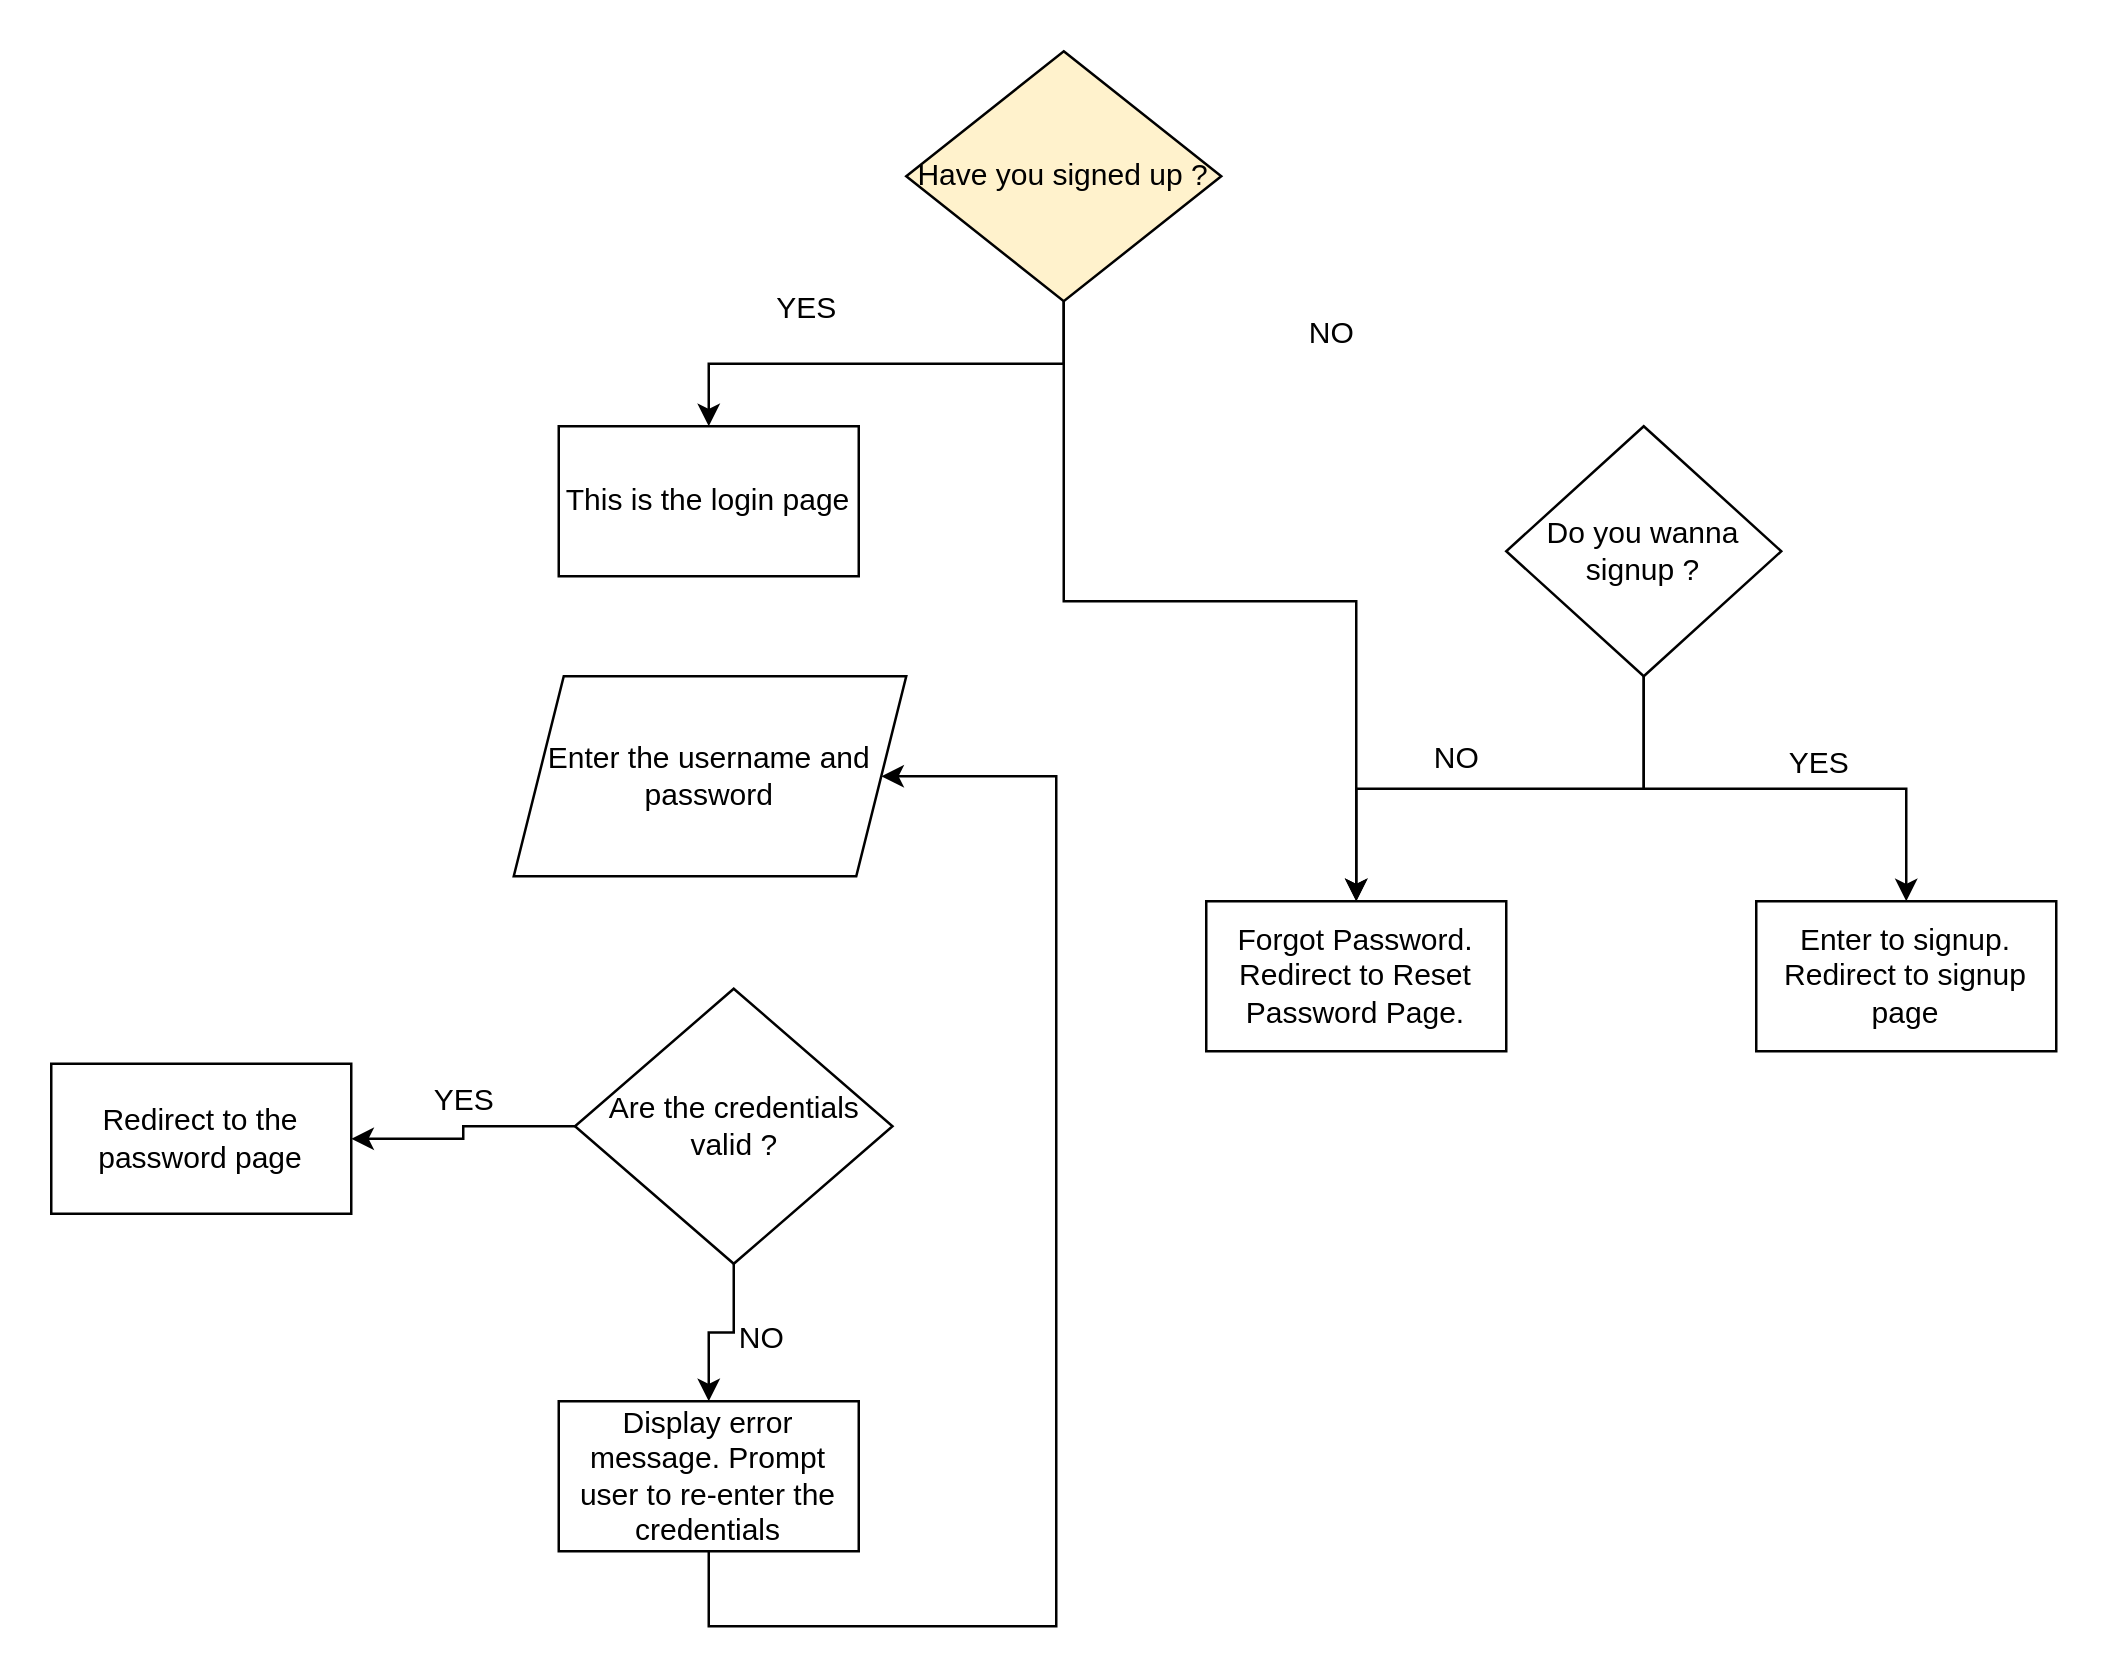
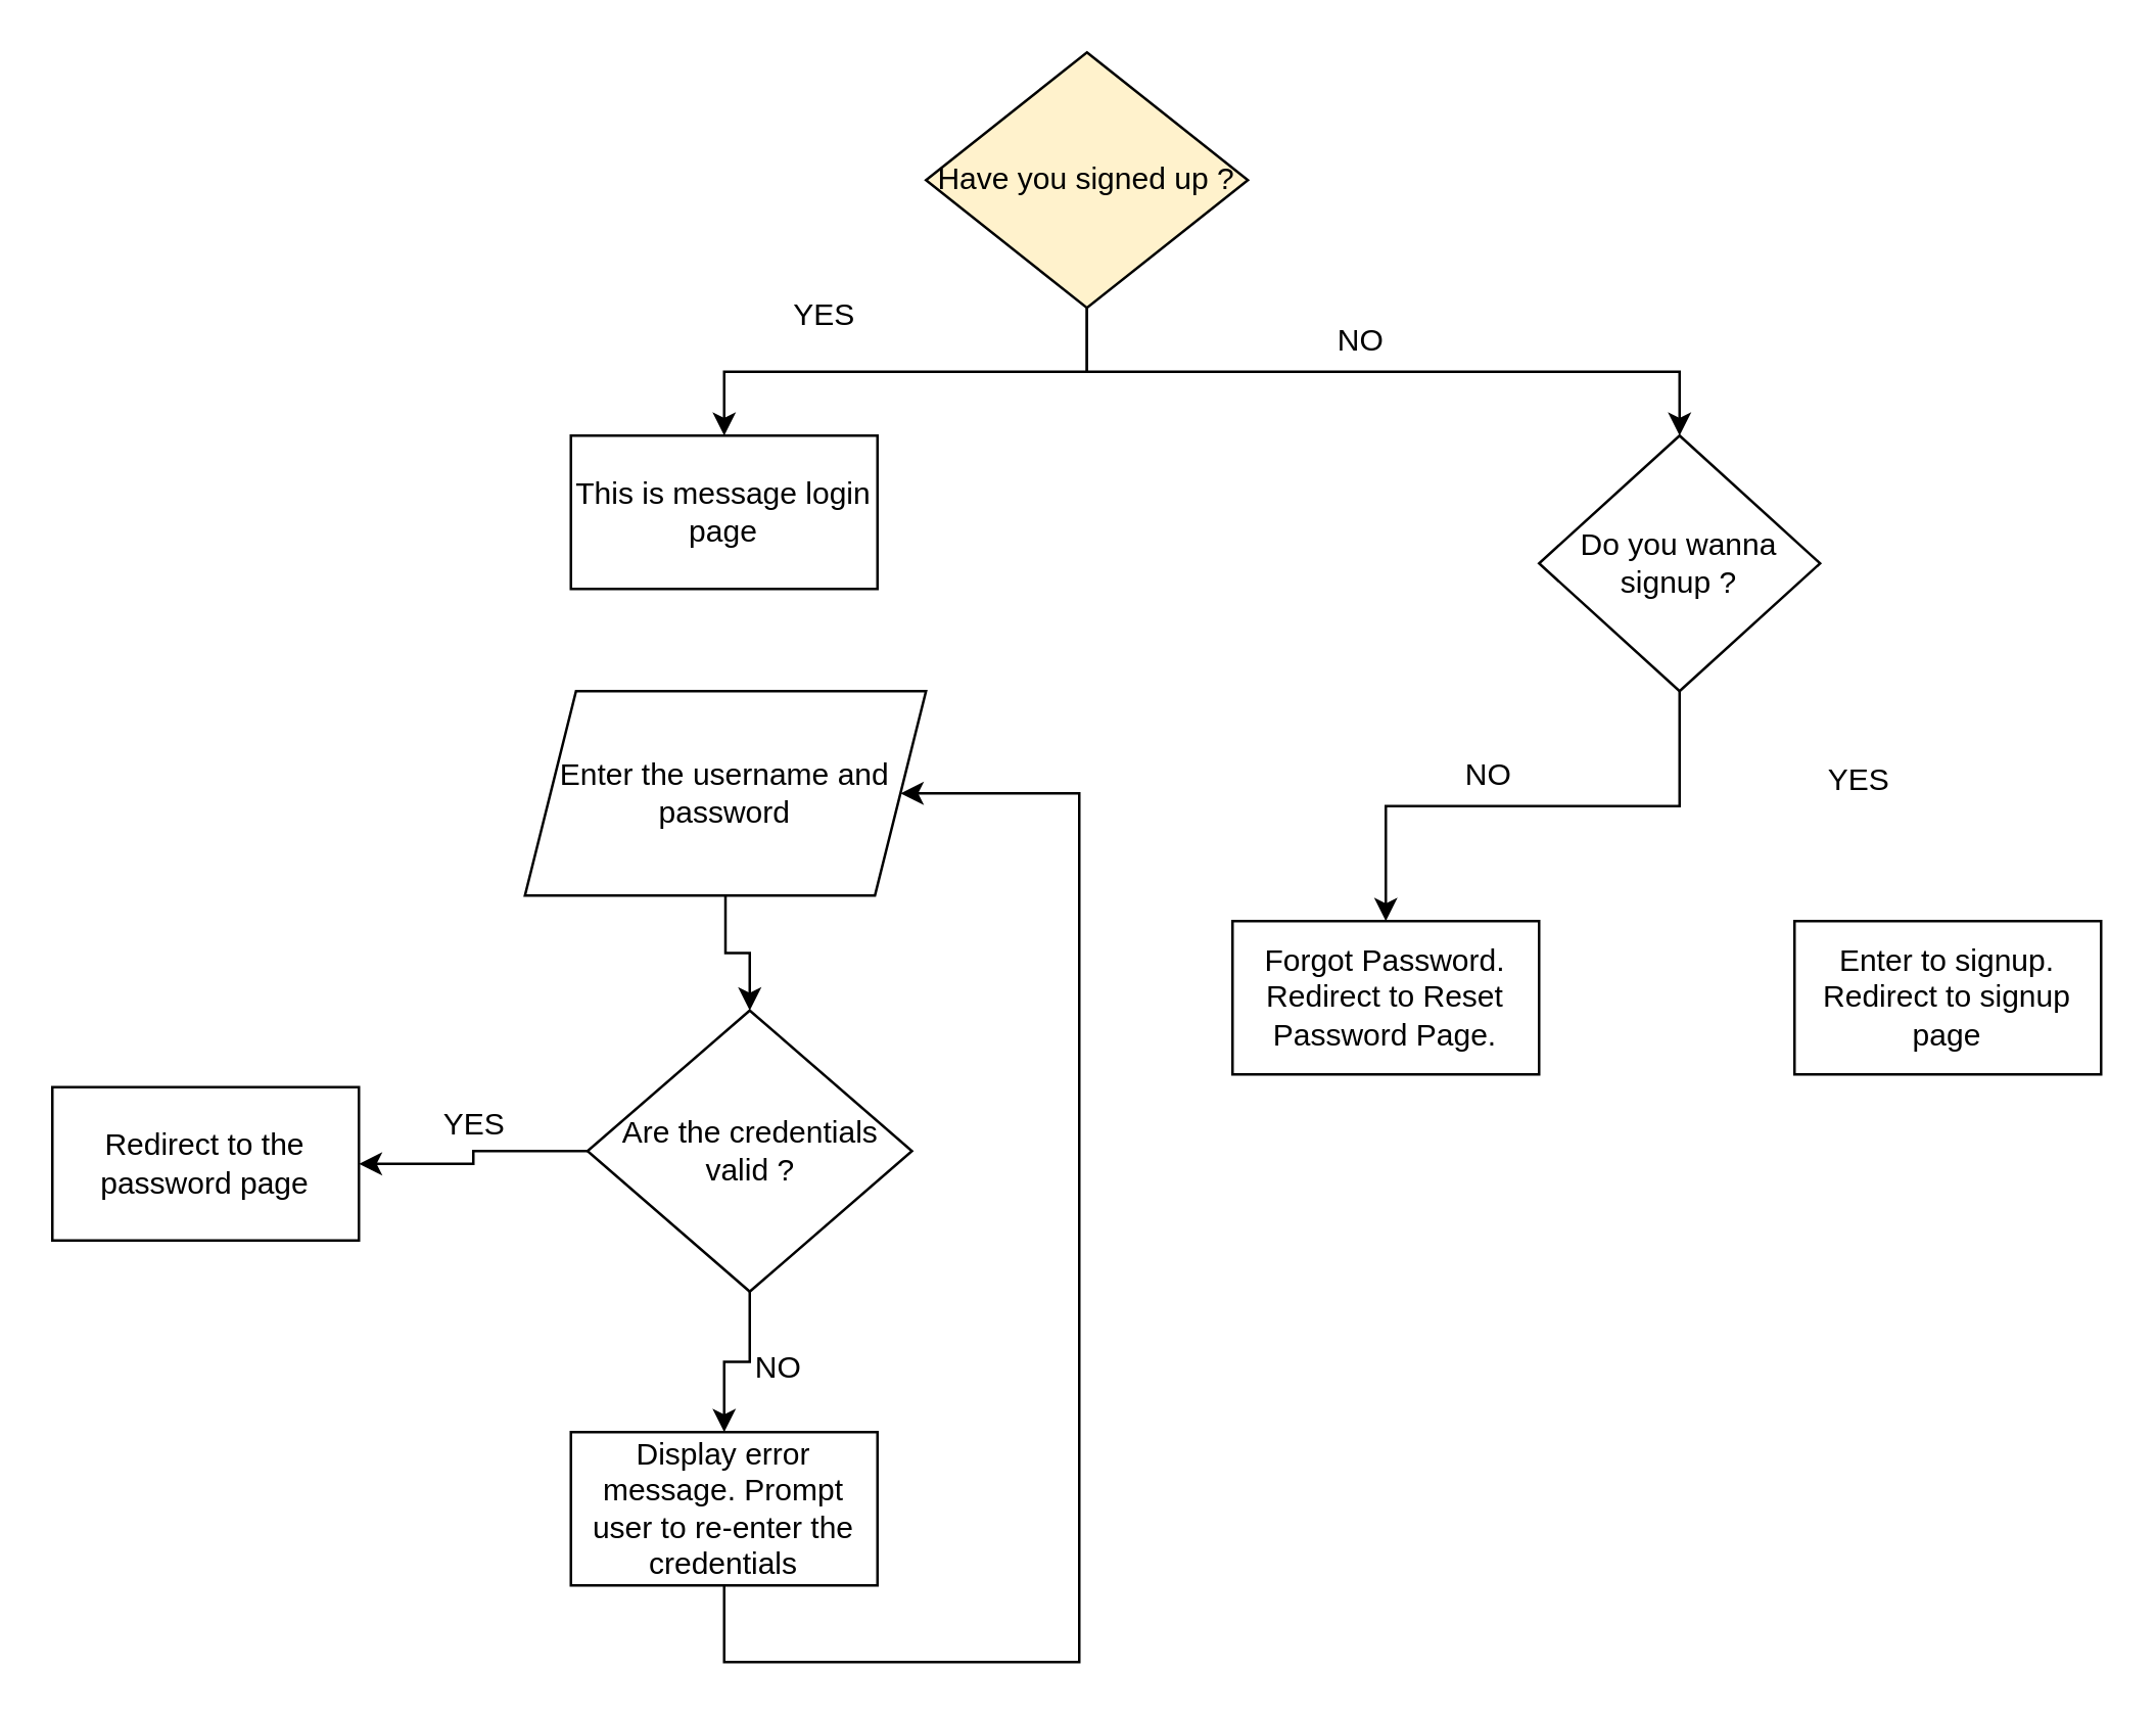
- <mxCell id="4" value="This is the login page" style="rounded=0;whiteSpace=wrap;html=1;" vertex="1" parent="1"><mxGeometry x="223" y="170" width="120" height="60" as="geometry" /></mxCell>
+ <mxCell id="4" value="This is message login page" style="rounded=0;whiteSpace=wrap;html=1;" vertex="1" parent="1"><mxGeometry x="223" y="170" width="120" height="60" as="geometry" /></mxCell>
- <mxCell id="13" style="edgeStyle=orthogonalEdgeStyle;rounded=0;orthogonalLoop=1;jettySize=auto;html=1;exitX=0.5;exitY=1;exitDx=0;exitDy=0;" edge="1" parent="1" source="15" target="21"><mxGeometry relative="1" as="geometry" /></mxCell>
+ <mxCell id="13" style="edgeStyle=orthogonalEdgeStyle;rounded=0;orthogonalLoop=1;jettySize=auto;html=1;exitX=0.5;exitY=1;exitDx=0;exitDy=0;entryX=0.5;entryY=0;entryDx=0;entryDy=0;" edge="1" parent="1" source="15" target="19"><mxGeometry relative="1" as="geometry" /></mxCell>
- <mxCell id="17" style="edgeStyle=orthogonalEdgeStyle;rounded=0;orthogonalLoop=1;jettySize=auto;html=1;exitX=0.5;exitY=1;exitDx=0;exitDy=0;entryX=0.5;entryY=0;entryDx=0;entryDy=0;" edge="1" parent="1" source="19" target="16"><mxGeometry relative="1" as="geometry" /></mxCell>
+ <mxCell id="2" style="edgeStyle=orthogonalEdgeStyle;rounded=0;orthogonalLoop=1;jettySize=auto;html=1;exitX=0.5;exitY=1;exitDx=0;exitDy=0;" edge="1" parent="1" source="3" target="7"><mxGeometry relative="1" as="geometry" /></mxCell>
